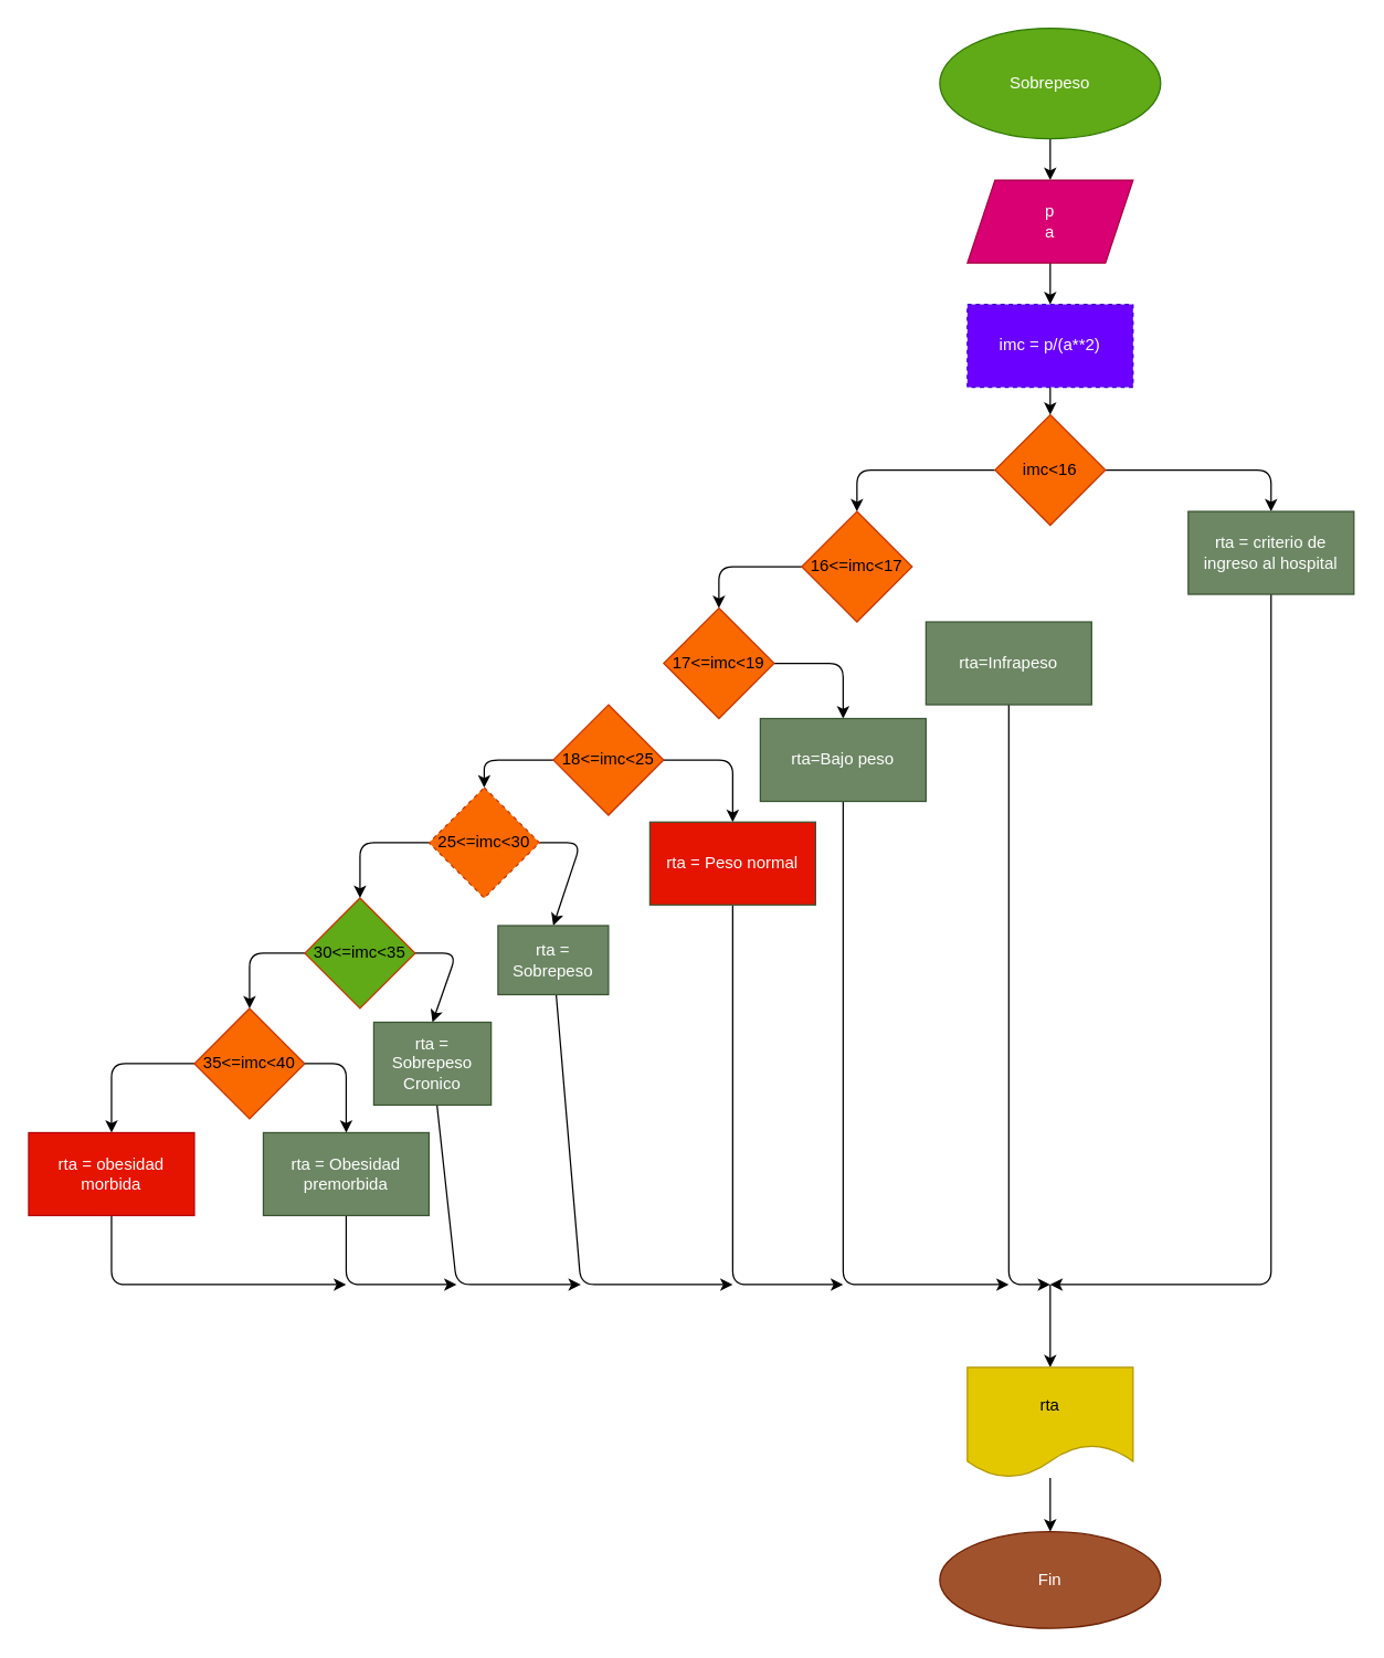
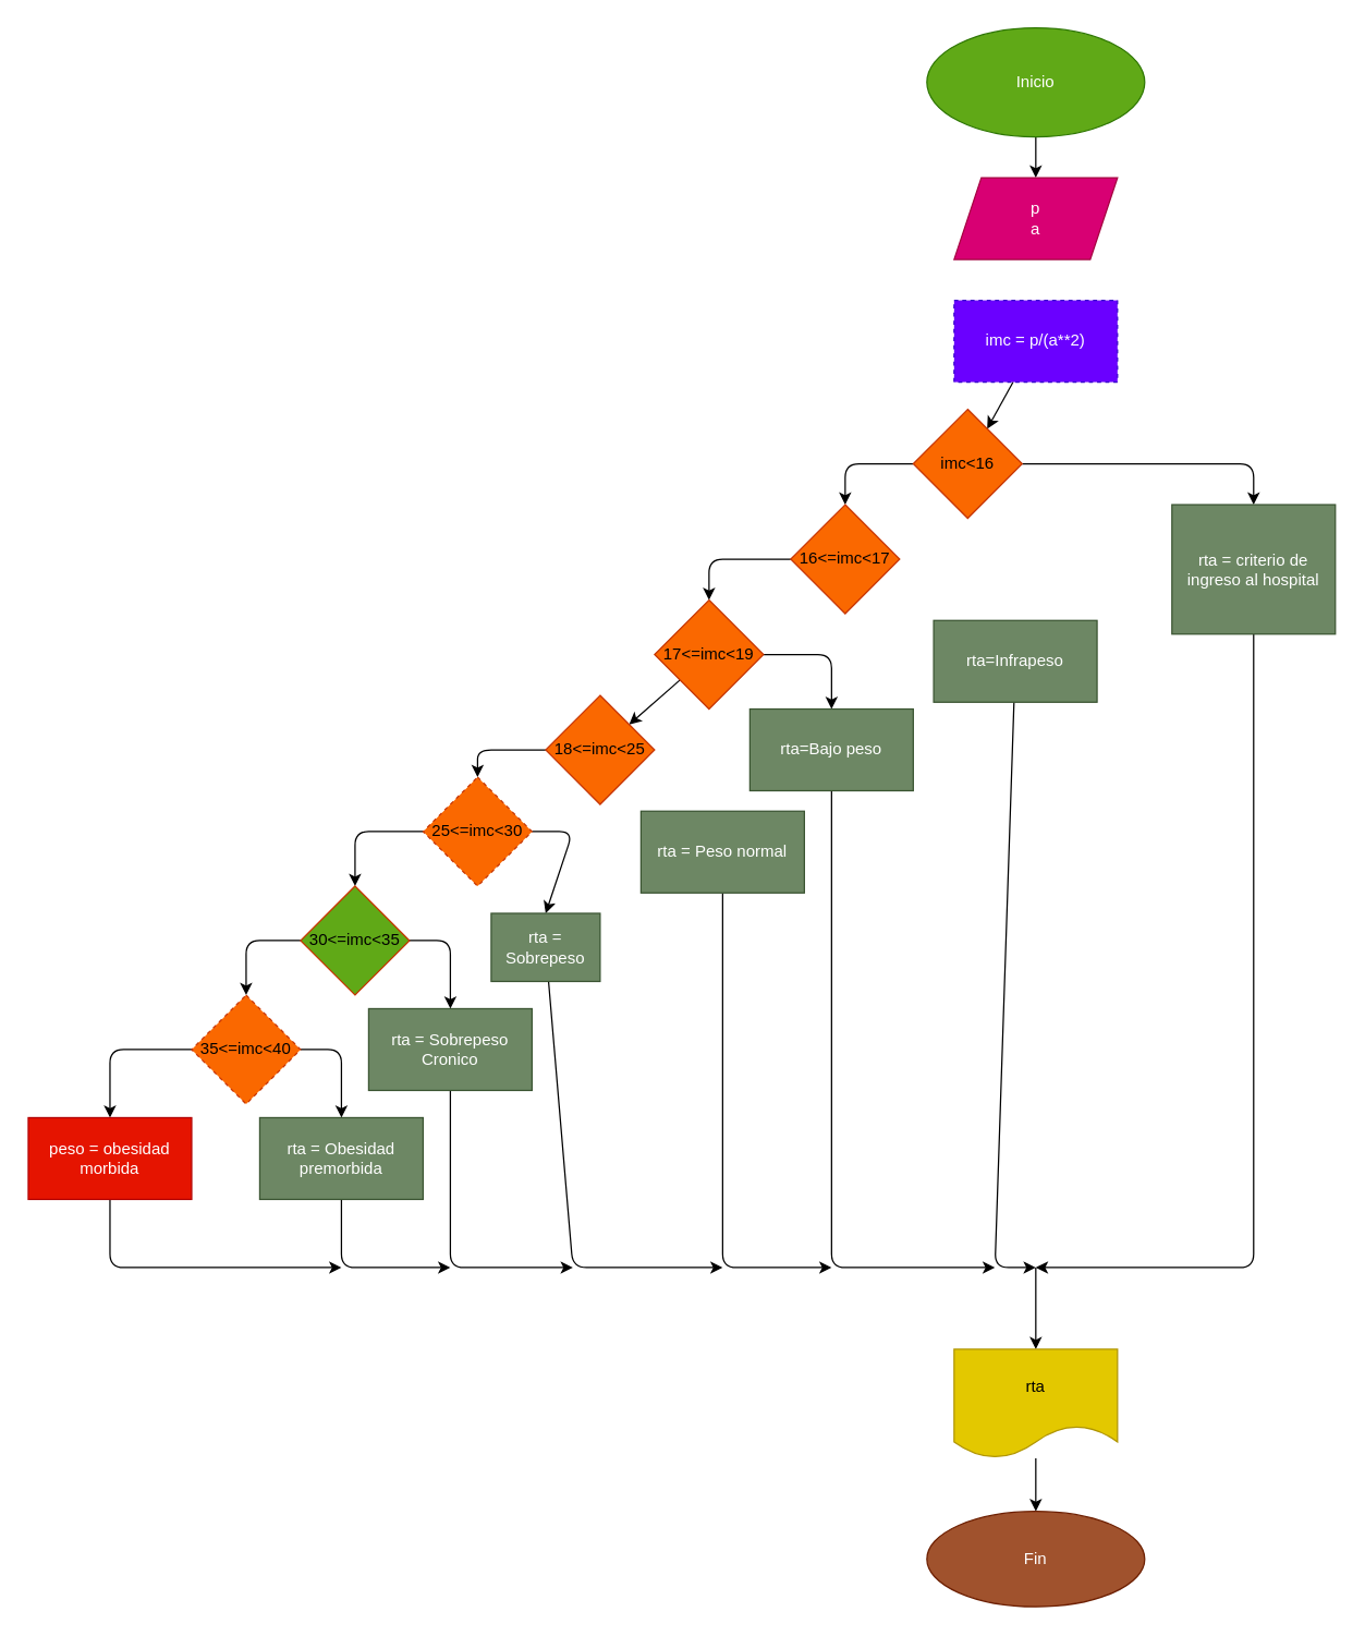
- <mxCell id="3" value="Sobrepeso" style="ellipse;whiteSpace=wrap;html=1;fillColor=#60a917;fontColor=#ffffff;strokeColor=#2D7600;" vertex="1" parent="1"><mxGeometry x="680" y="20" width="160" height="80" as="geometry" /></mxCell>
+ <mxCell id="3" value="Inicio" style="ellipse;whiteSpace=wrap;html=1;fillColor=#60a917;fontColor=#ffffff;strokeColor=#2D7600;" vertex="1" parent="1"><mxGeometry x="680" y="20" width="160" height="80" as="geometry" /></mxCell>
- <mxCell id="4" value="" style="edgeStyle=none;html=1;" edge="1" parent="1" source="5" target="7"><mxGeometry relative="1" as="geometry" /></mxCell>
- <mxCell id="10" value="imc&amp;lt;16" style="rhombus;whiteSpace=wrap;html=1;fillColor=#fa6800;fontColor=#000000;strokeColor=#C73500;" vertex="1" parent="1"><mxGeometry x="720" y="300" width="80" height="80" as="geometry" /></mxCell>
+ <mxCell id="10" value="imc&amp;lt;16" style="rhombus;whiteSpace=wrap;html=1;fillColor=#fa6800;fontColor=#000000;strokeColor=#C73500;" vertex="1" parent="1"><mxGeometry x="670" y="300" width="80" height="80" as="geometry" /></mxCell>
- <mxCell id="12" value="rta = criterio de ingreso al hospital" style="whiteSpace=wrap;html=1;fillColor=#6d8764;fontColor=#ffffff;strokeColor=#3A5431;" vertex="1" parent="1"><mxGeometry x="860" y="370" width="120" height="60" as="geometry" /></mxCell>
+ <mxCell id="12" value="rta = criterio de ingreso al hospital" style="whiteSpace=wrap;html=1;fillColor=#6d8764;fontColor=#ffffff;strokeColor=#3A5431;" vertex="1" parent="1"><mxGeometry x="860" y="370" width="120" height="95" as="geometry" /></mxCell>
- <mxCell id="16" value="rta=Infrapeso" style="whiteSpace=wrap;html=1;labelBackgroundColor=none;fillColor=#6d8764;fontColor=#ffffff;strokeColor=#3A5431;" vertex="1" parent="1"><mxGeometry x="670" y="450" width="120" height="60" as="geometry" /></mxCell>
+ <mxCell id="16" value="rta=Infrapeso" style="whiteSpace=wrap;html=1;labelBackgroundColor=none;fillColor=#6d8764;fontColor=#ffffff;strokeColor=#3A5431;" vertex="1" parent="1"><mxGeometry x="685" y="455" width="120" height="60" as="geometry" /></mxCell>
+ <mxCell id="18" value="" style="edgeStyle=none;html=1;" edge="1" parent="1" source="19" target="24"><mxGeometry relative="1" as="geometry" /></mxCell>
- <mxCell id="22" style="edgeStyle=none;html=1;entryX=0.5;entryY=0;entryDx=0;entryDy=0;" edge="1" parent="1" source="24" target="26"><mxGeometry relative="1" as="geometry"><Array as="points"><mxPoint x="530" y="550" /></Array></mxGeometry></mxCell>
- <mxCell id="26" value="rta = Peso normal" style="whiteSpace=wrap;html=1;labelBackgroundColor=none;fillColor=#e51400;fontColor=#ffffff;strokeColor=#3A5431;" vertex="1" parent="1"><mxGeometry x="470" y="595" width="120" height="60" as="geometry" /></mxCell>
+ <mxCell id="26" value="rta = Peso normal" style="whiteSpace=wrap;html=1;labelBackgroundColor=none;fillColor=#6d8764;fontColor=#ffffff;strokeColor=#3A5431;" vertex="1" parent="1"><mxGeometry x="470" y="595" width="120" height="60" as="geometry" /></mxCell>
- <mxCell id="39" value="35&amp;lt;=imc&amp;lt;40" style="rhombus;whiteSpace=wrap;html=1;fillColor=#fa6800;fontColor=#000000;strokeColor=#C73500;" vertex="1" parent="1"><mxGeometry x="140" y="730" width="80" height="80" as="geometry" /></mxCell>
+ <mxCell id="39" value="35&amp;lt;=imc&amp;lt;40" style="rhombus;whiteSpace=wrap;html=1;fillColor=#fa6800;fontColor=#000000;strokeColor=#C73500;dashed=1;" vertex="1" parent="1"><mxGeometry x="140" y="730" width="80" height="80" as="geometry" /></mxCell>
- <mxCell id="36" value="rta = Sobrepeso Cronico" style="whiteSpace=wrap;html=1;labelBackgroundColor=none;fillColor=#6d8764;fontColor=#ffffff;strokeColor=#3A5431;" vertex="1" parent="1"><mxGeometry x="270" y="740" width="85" height="60" as="geometry" /></mxCell>
+ <mxCell id="36" value="rta = Sobrepeso Cronico" style="whiteSpace=wrap;html=1;labelBackgroundColor=none;fillColor=#6d8764;fontColor=#ffffff;strokeColor=#3A5431;" vertex="1" parent="1"><mxGeometry x="270" y="740" width="120" height="60" as="geometry" /></mxCell>
- <mxCell id="43" value="rta = obesidad morbida" style="whiteSpace=wrap;html=1;fillColor=#e51400;fontColor=#ffffff;strokeColor=#B20000;" vertex="1" parent="1"><mxGeometry x="20" y="820" width="120" height="60" as="geometry" /></mxCell>
+ <mxCell id="43" value="peso = obesidad morbida" style="whiteSpace=wrap;html=1;fillColor=#e51400;fontColor=#ffffff;strokeColor=#B20000;" vertex="1" parent="1"><mxGeometry x="20" y="820" width="120" height="60" as="geometry" /></mxCell>
